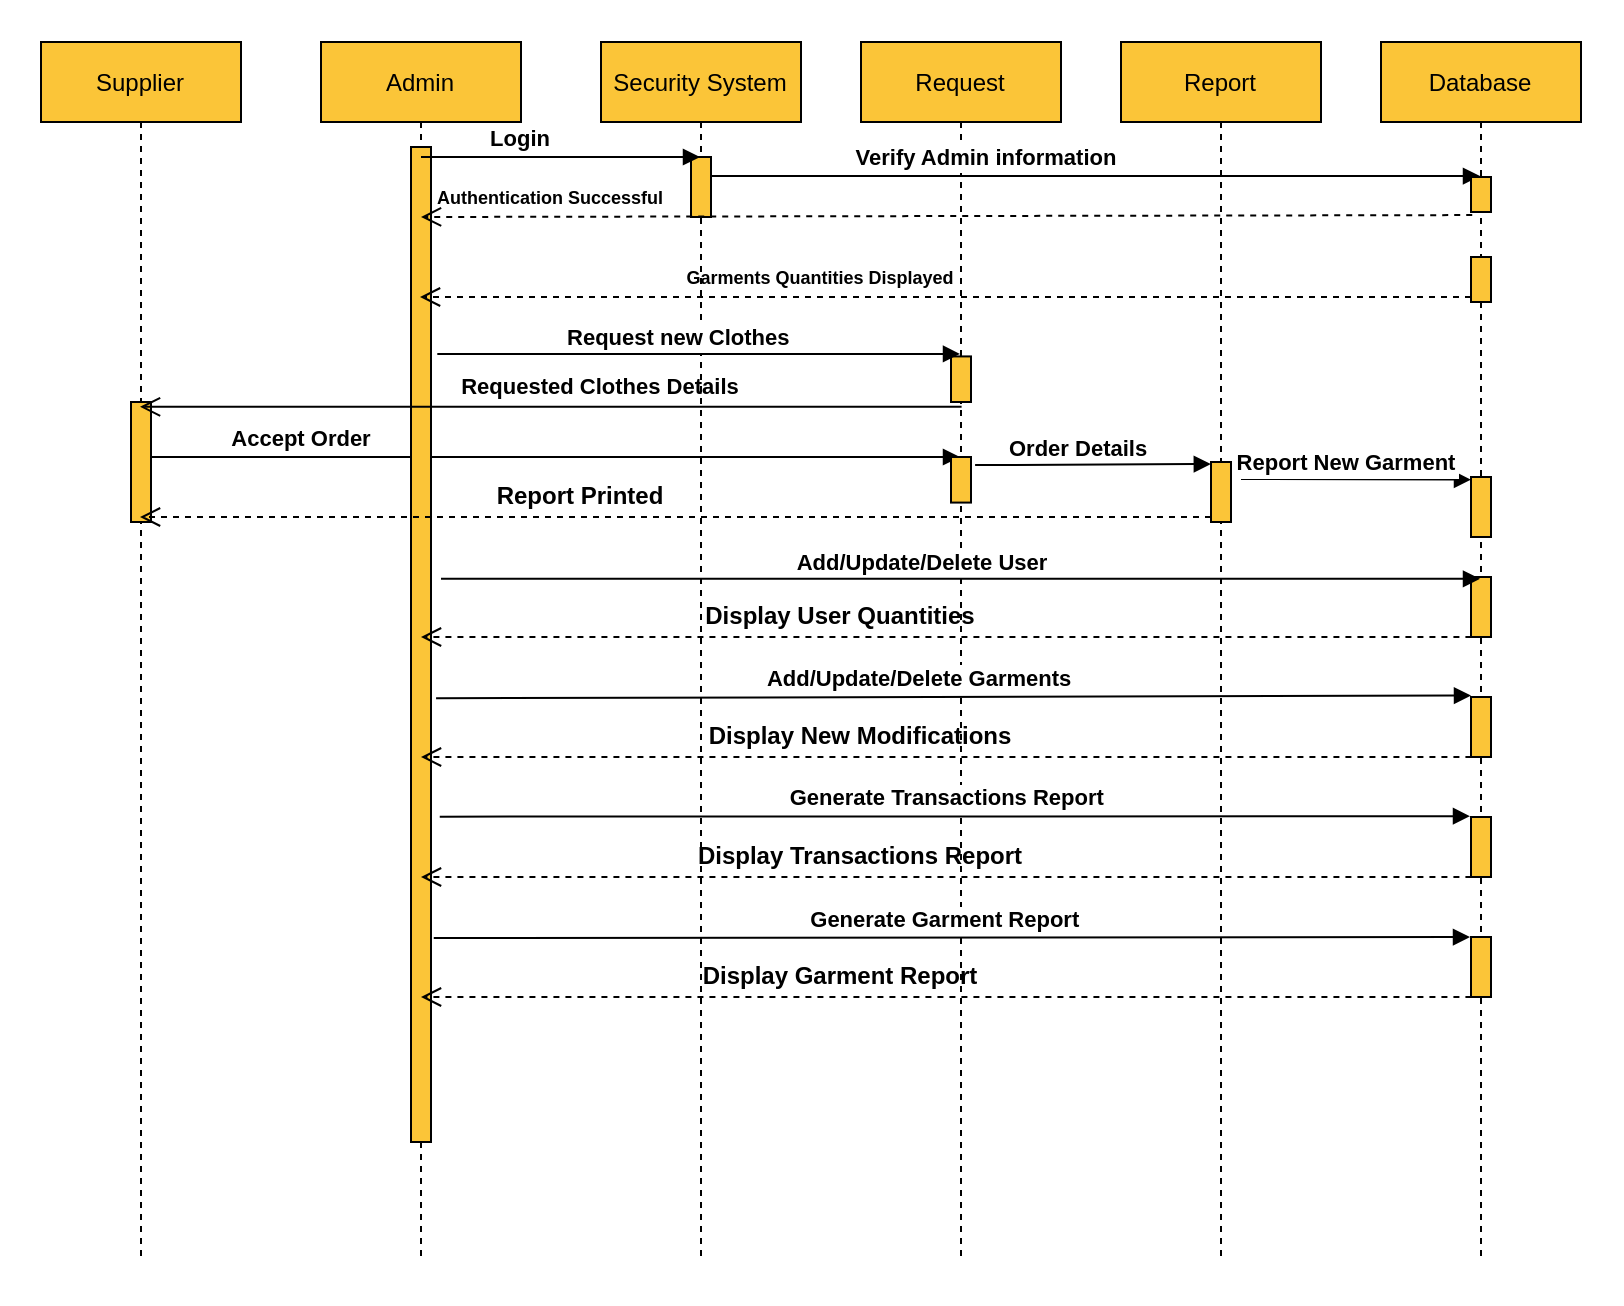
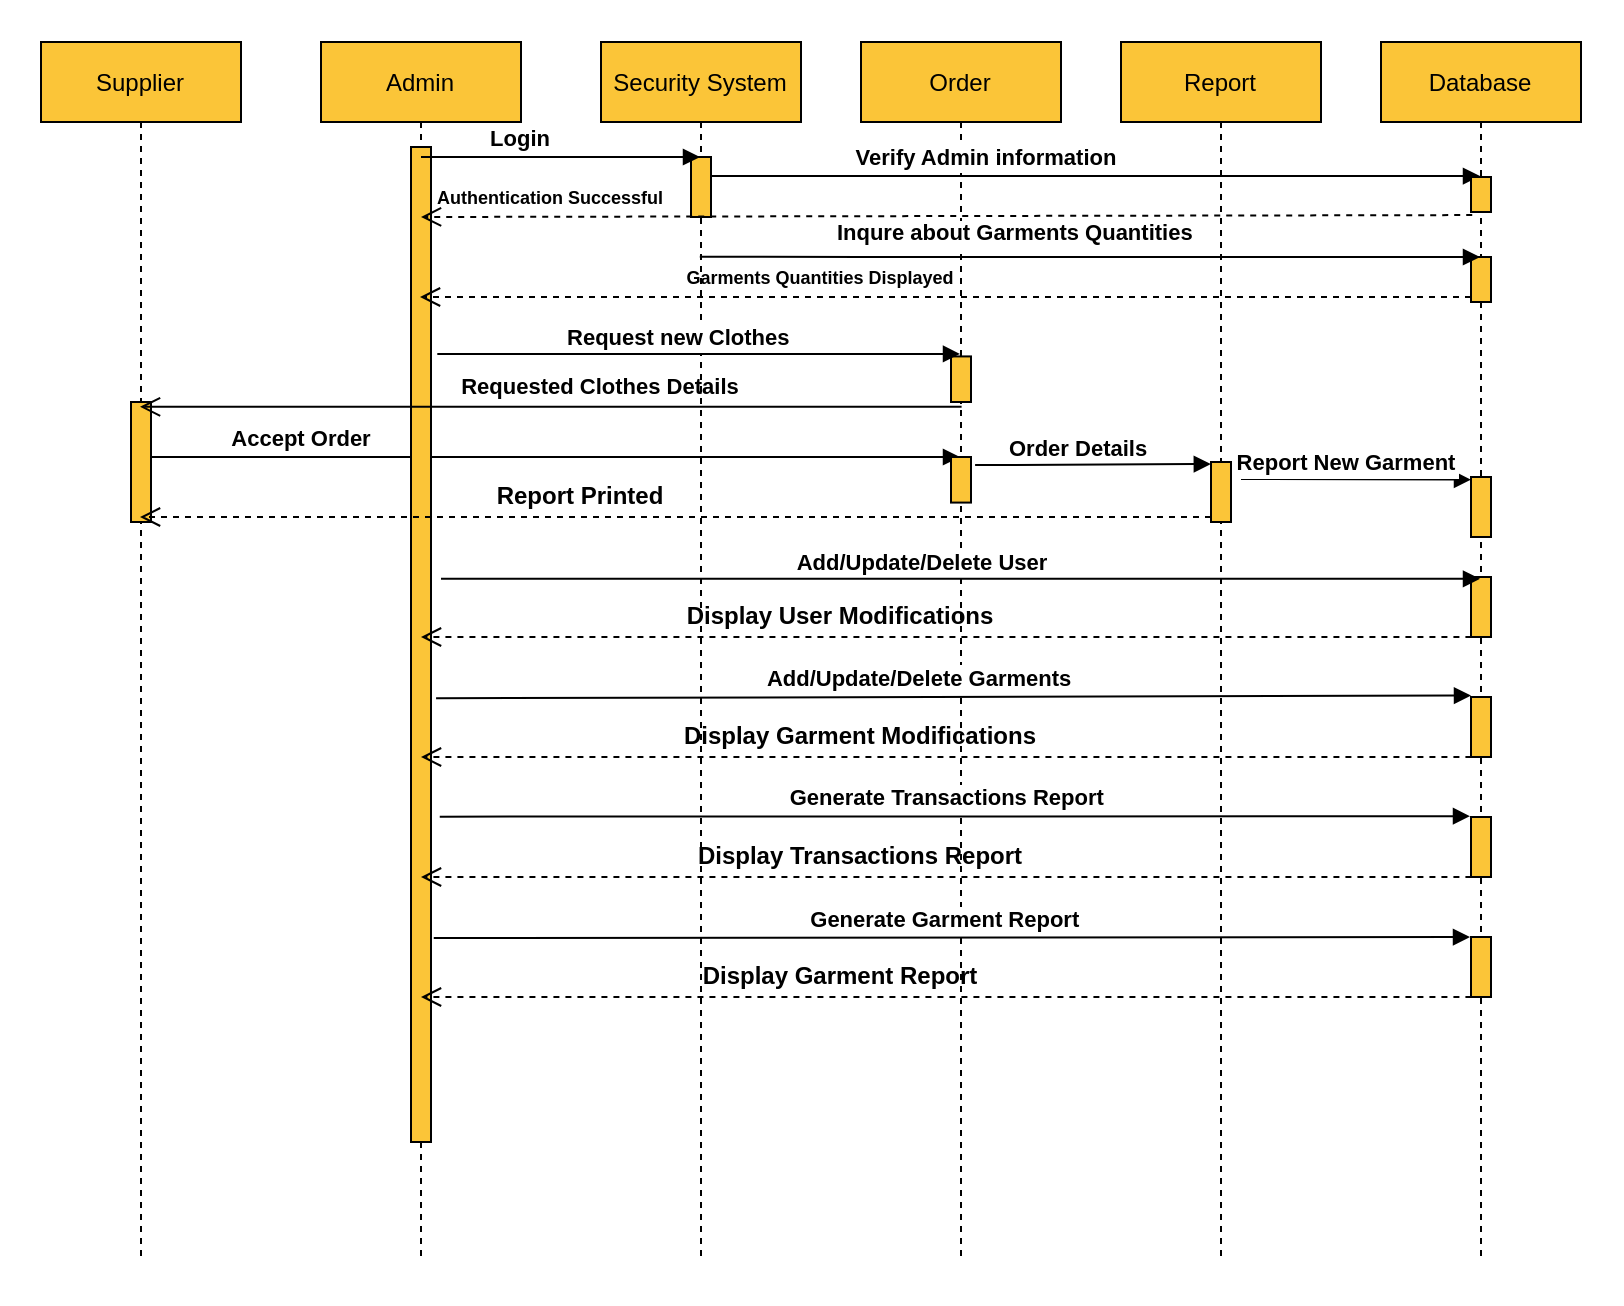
- <mxCell id="10" value="Request" style="shape=umlLifeline;perimeter=lifelinePerimeter;container=1;collapsible=0;recursiveResize=0;rounded=0;shadow=0;strokeWidth=1;fillColor=#FBC538;" parent="1" vertex="1"><mxGeometry x="430" y="20.5" width="100" height="610" as="geometry" /></mxCell>
+ <mxCell id="10" value="Order" style="shape=umlLifeline;perimeter=lifelinePerimeter;container=1;collapsible=0;recursiveResize=0;rounded=0;shadow=0;strokeWidth=1;fillColor=#FBC538;" parent="1" vertex="1"><mxGeometry x="430" y="20.5" width="100" height="610" as="geometry" /></mxCell>
+ <mxCell id="34" value="Inqure about Garments Quantities" style="verticalAlign=bottom;endArrow=block;shadow=0;strokeWidth=1;fontStyle=1;exitX=0.494;exitY=0.176;exitDx=0;exitDy=0;exitPerimeter=0;" parent="1" source="7" target="22" edge="1"><mxGeometry x="-0.19" y="3" relative="1" as="geometry"><mxPoint x="355" y="122.76" as="sourcePoint" /><mxPoint as="offset" /><mxPoint x="720" y="118" as="targetPoint" /><Array as="points"><mxPoint x="440" y="128" /></Array></mxGeometry></mxCell>
- <mxCell id="42" value="&lt;b&gt;Display User Quantities&lt;/b&gt;" style="text;html=1;strokeColor=none;fillColor=none;align=center;verticalAlign=middle;whiteSpace=wrap;rounded=0;" parent="1" vertex="1"><mxGeometry x="330" y="298" width="180" height="20" as="geometry" /></mxCell>
+ <mxCell id="42" value="&lt;b&gt;Display User Modifications&lt;/b&gt;" style="text;html=1;strokeColor=none;fillColor=none;align=center;verticalAlign=middle;whiteSpace=wrap;rounded=0;" parent="1" vertex="1"><mxGeometry x="330" y="298" width="180" height="20" as="geometry" /></mxCell>
- <mxCell id="43" value="&lt;b&gt;Display New Modifications&lt;/b&gt;" style="text;html=1;strokeColor=none;fillColor=none;align=center;verticalAlign=middle;whiteSpace=wrap;rounded=0;" parent="1" vertex="1"><mxGeometry x="340" y="358" width="180" height="20" as="geometry" /></mxCell>
+ <mxCell id="43" value="&lt;b&gt;Display Garment Modifications&lt;/b&gt;" style="text;html=1;strokeColor=none;fillColor=none;align=center;verticalAlign=middle;whiteSpace=wrap;rounded=0;" parent="1" vertex="1"><mxGeometry x="340" y="358" width="180" height="20" as="geometry" /></mxCell>
